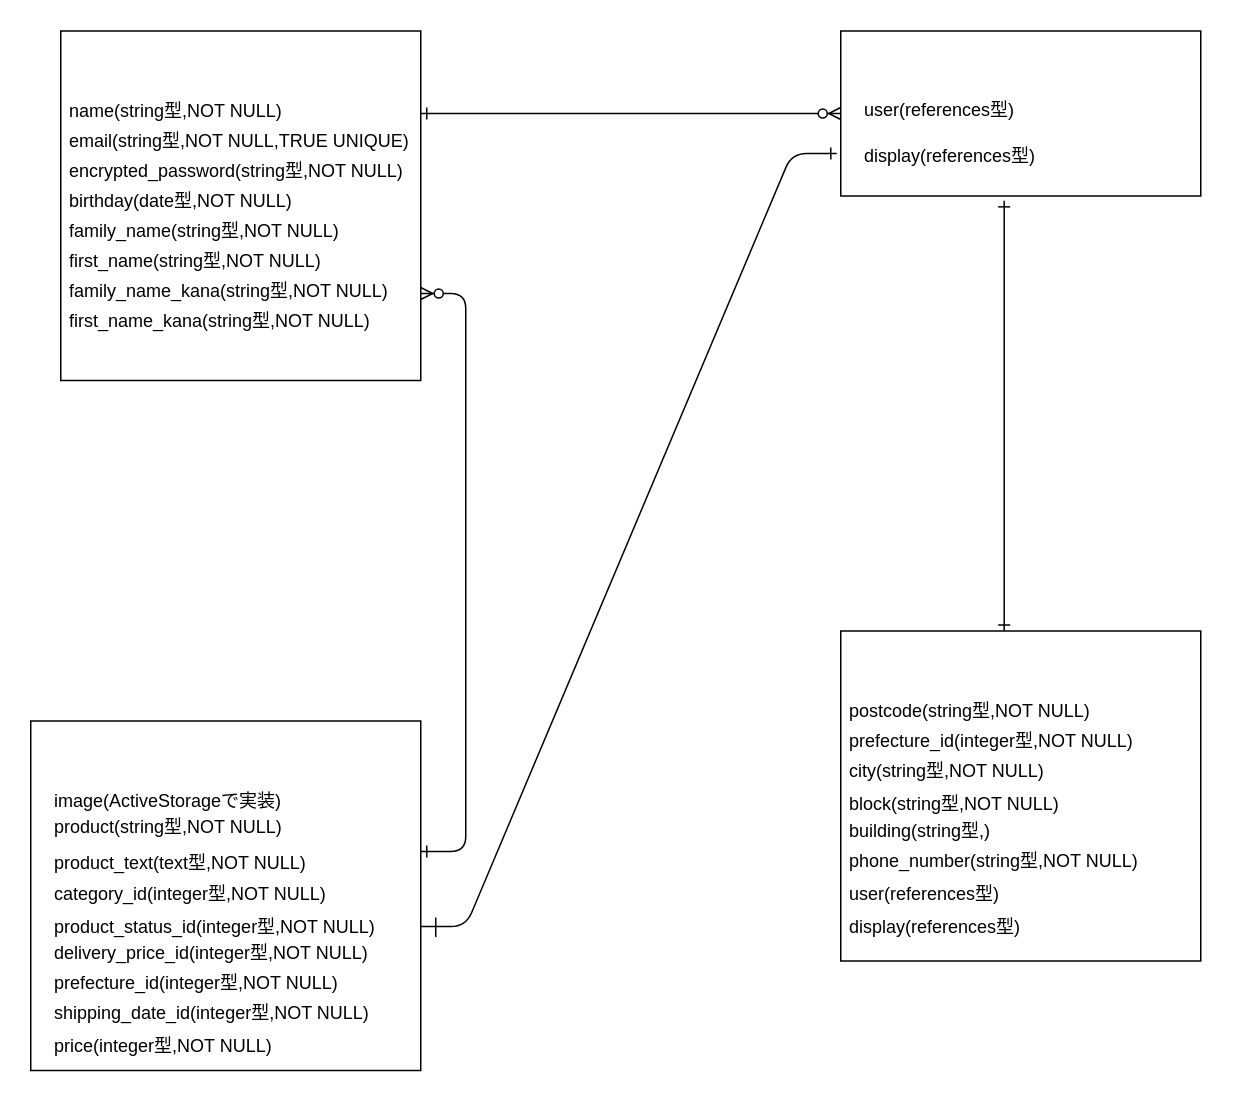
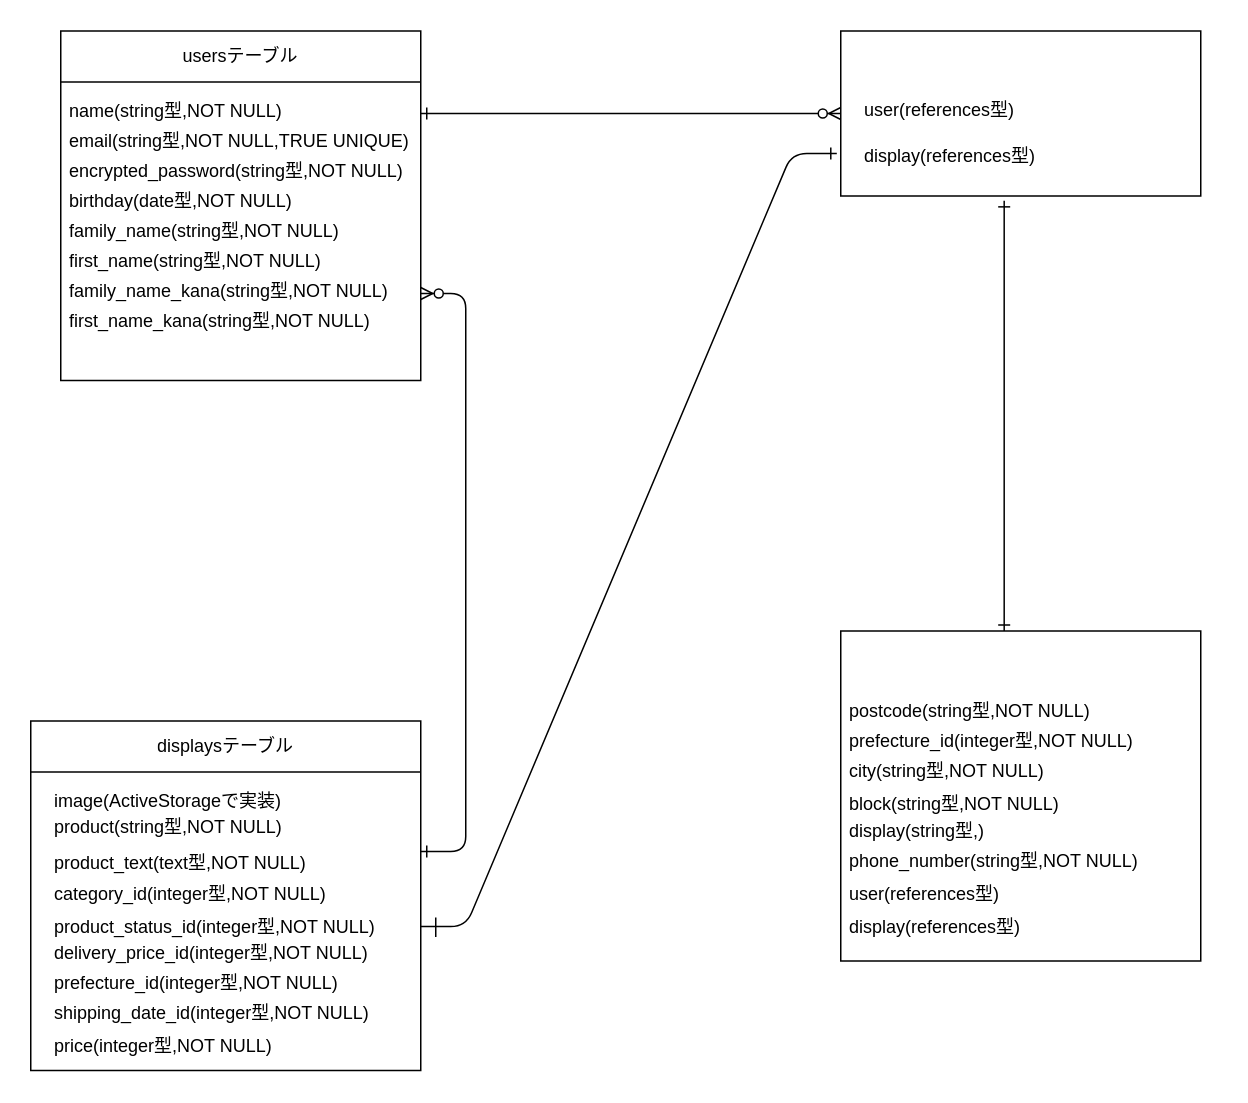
+ <mxCell id="4" value="usersテーブル" style="shape=partialRectangle;html=1;whiteSpace=wrap;connectable=0;overflow=hidden;fillColor=none;top=0;left=0;bottom=0;right=0;" parent="3" vertex="1"><mxGeometry width="240" height="34" as="geometry" /></mxCell>
+ <mxCell id="23" value="displaysテーブル" style="shape=partialRectangle;html=1;whiteSpace=wrap;connectable=0;overflow=hidden;fillColor=none;top=0;left=0;bottom=0;right=0;" parent="22" vertex="1"><mxGeometry width="260" height="34" as="geometry" /></mxCell>
- <mxCell id="41" value="building(string型,)" style="text;strokeColor=none;fillColor=none;spacingLeft=4;spacingRight=4;overflow=hidden;rotatable=0;points=[[0,0.5],[1,0.5]];portConstraint=eastwest;fontSize=12;" parent="1" vertex="1"><mxGeometry x="560" y="540" width="240" height="30" as="geometry" /></mxCell>
+ <mxCell id="41" value="display(string型,)" style="text;strokeColor=none;fillColor=none;spacingLeft=4;spacingRight=4;overflow=hidden;rotatable=0;points=[[0,0.5],[1,0.5]];portConstraint=eastwest;fontSize=12;" parent="1" vertex="1"><mxGeometry x="560" y="540" width="240" height="30" as="geometry" /></mxCell>
